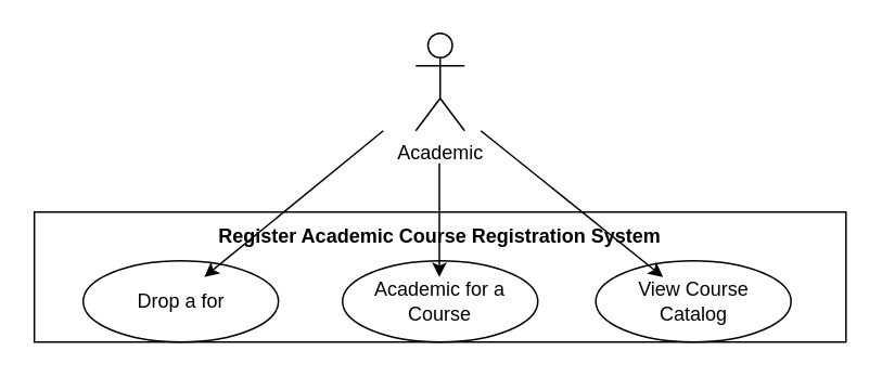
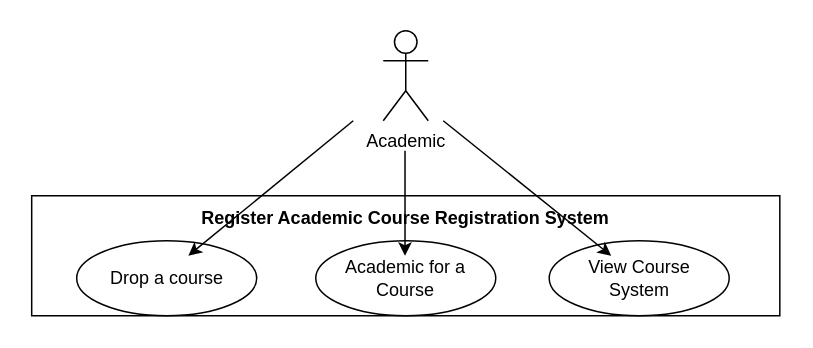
- <mxCell id="7" value="Drop a for" style="text;strokeColor=none;align=center;fillColor=none;html=1;verticalAlign=middle;whiteSpace=wrap;rounded=0;labelBackgroundColor=none;" vertex="1" parent="1"><mxGeometry x="55.63" y="170" width="110" height="30" as="geometry" /></mxCell>
+ <mxCell id="7" value="Drop a course" style="text;strokeColor=none;align=center;fillColor=none;html=1;verticalAlign=middle;whiteSpace=wrap;rounded=0;labelBackgroundColor=none;" vertex="1" parent="1"><mxGeometry x="55.63" y="170" width="110" height="30" as="geometry" /></mxCell>
- <mxCell id="9" value="View Course Catalog" style="text;strokeColor=none;align=center;fillColor=none;html=1;verticalAlign=middle;whiteSpace=wrap;rounded=0;labelBackgroundColor=none;" vertex="1" parent="1"><mxGeometry x="370.63" y="170" width="110" height="30" as="geometry" /></mxCell>
+ <mxCell id="9" value="View Course System" style="text;strokeColor=none;align=center;fillColor=none;html=1;verticalAlign=middle;whiteSpace=wrap;rounded=0;labelBackgroundColor=none;" vertex="1" parent="1"><mxGeometry x="370.63" y="170" width="110" height="30" as="geometry" /></mxCell>
